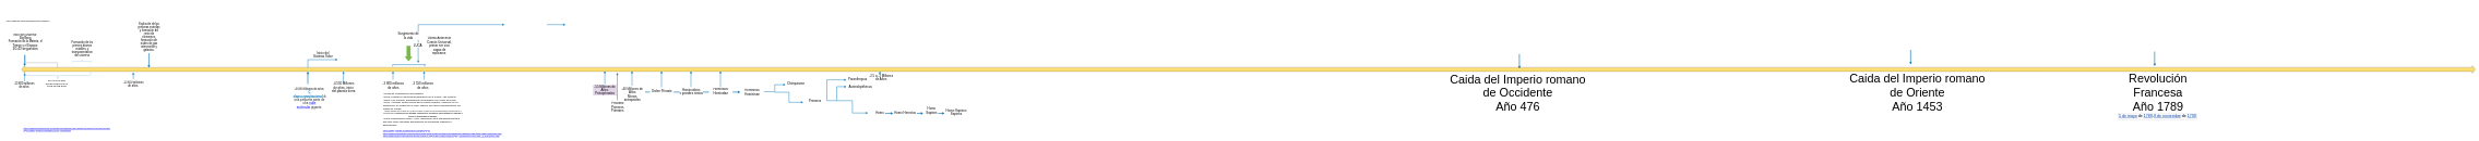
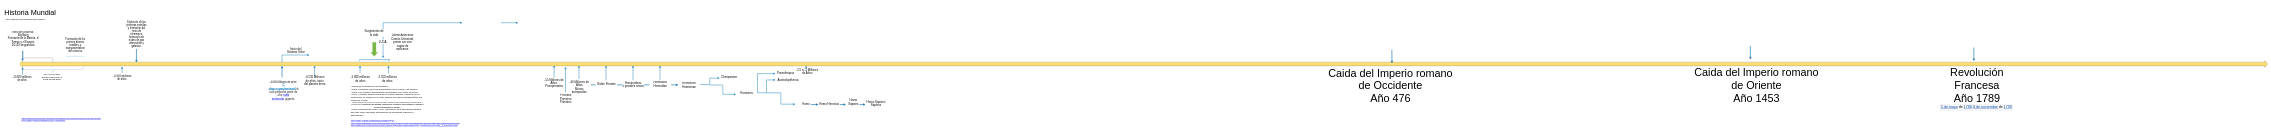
+ <mxCell id="73" value="&lt;font style=&quot;font-size: 48px&quot;&gt;Historia Mundial&lt;/font&gt;" style="text;html=1;align=center;verticalAlign=middle;resizable=0;points=[];autosize=1;" parent="1" vertex="1"><mxGeometry x="20.13" y="65" width="360" height="30" as="geometry" /></mxCell>
- <mxCell id="22" value="&lt;span style=&quot;font-size:19px;text-align: center;&quot;&gt;&lt;span style=&quot;font-size:19px;text-align: center;&quot;&gt;-55 Millones de A&lt;/span&gt;&lt;span style=&quot;font-size:19px;color:#000000;text-align: center;&quot;&gt;ños:&#10;Protoprimates&lt;/span&gt;&lt;/span&gt;" style="html=1;whiteSpace=wrap;strokeColor=none;overflow=width;html=1;spacing=0;fillColor=#e1d5e7;" parent="1" vertex="1" zOrder="0"><mxGeometry x="3622" y="519" width="144" height="66" as="geometry" /></mxCell>
+ <mxCell id="22" value="&lt;span style=&quot;font-size:19px;text-align: center;&quot;&gt;&lt;span style=&quot;font-size:19px;text-align: center;&quot;&gt;-55 Millones de A&lt;/span&gt;&lt;span style=&quot;font-size:19px;color:#000000;text-align: center;&quot;&gt;ños:&#10;Protoprimates&lt;/span&gt;&lt;/span&gt;" style="html=1;whiteSpace=wrap;strokeColor=none;overflow=width;html=1;spacing=0;fillColor=#ffffff;" parent="1" vertex="1" zOrder="0"><mxGeometry x="3622" y="519" width="144" height="66" as="geometry" /></mxCell>
- <mxCell id="15" value="Primeros" style="html=1;whiteSpace=wrap;strokeColor=none;fontSize=19;fontColor=#000000;align=center;spacing=0;strokeOpacity=100;fillOpacity=100;fillColor=#ffffff;" parent="1" vertex="1" zOrder="0"><mxGeometry x="4906" y="603" width="144" height="36" as="geometry" /></mxCell>
+ <mxCell id="15" value="Homininis" style="html=1;whiteSpace=wrap;strokeColor=none;fontSize=19;fontColor=#000000;align=center;spacing=0;strokeOpacity=100;fillOpacity=100;fillColor=#ffffff;" parent="1" vertex="1" zOrder="0"><mxGeometry x="4906" y="603" width="144" height="36" as="geometry" /></mxCell>
